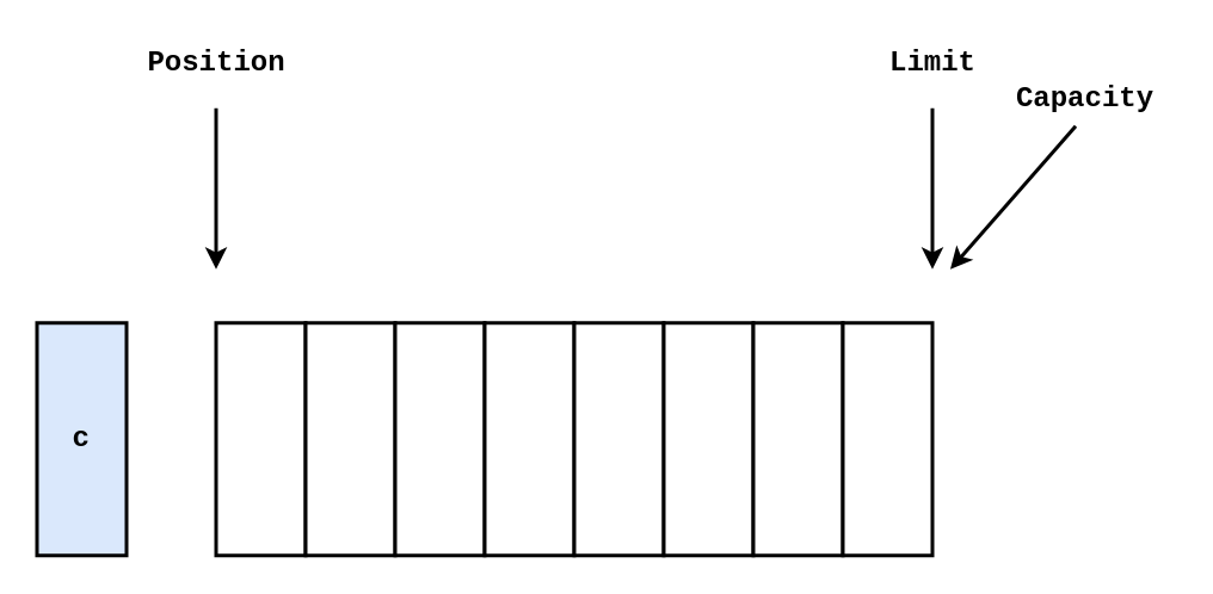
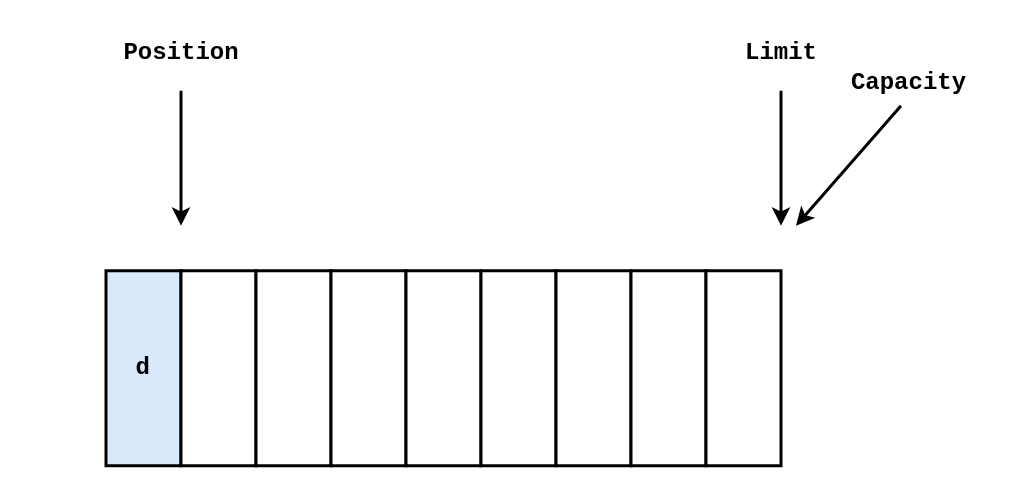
- <mxCell id="2" value="&lt;font face=&quot;Courier New&quot;&gt;&lt;span style=&quot;font-size: 16px;&quot;&gt;&lt;b&gt;c&lt;/b&gt;&lt;/span&gt;&lt;/font&gt;" style="rounded=0;whiteSpace=wrap;html=1;strokeWidth=2;fillColor=#dae8fc;strokeColor=default;" vertex="1" parent="1"><mxGeometry x="20" y="180" width="50" height="130" as="geometry" /></mxCell>
+ <mxCell id="3" value="&lt;b&gt;&lt;font style=&quot;font-size: 16px;&quot; face=&quot;Courier New&quot;&gt;d&lt;/font&gt;&lt;/b&gt;" style="rounded=0;whiteSpace=wrap;html=1;strokeWidth=2;fillColor=#dae8fc;strokeColor=default;" vertex="1" parent="1"><mxGeometry x="70" y="180" width="50" height="130" as="geometry" /></mxCell>
